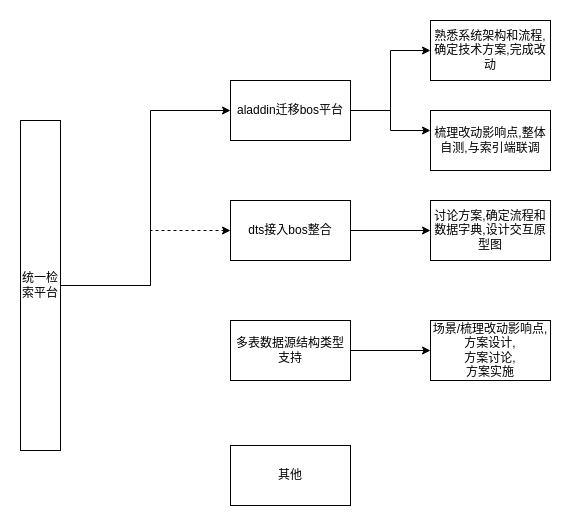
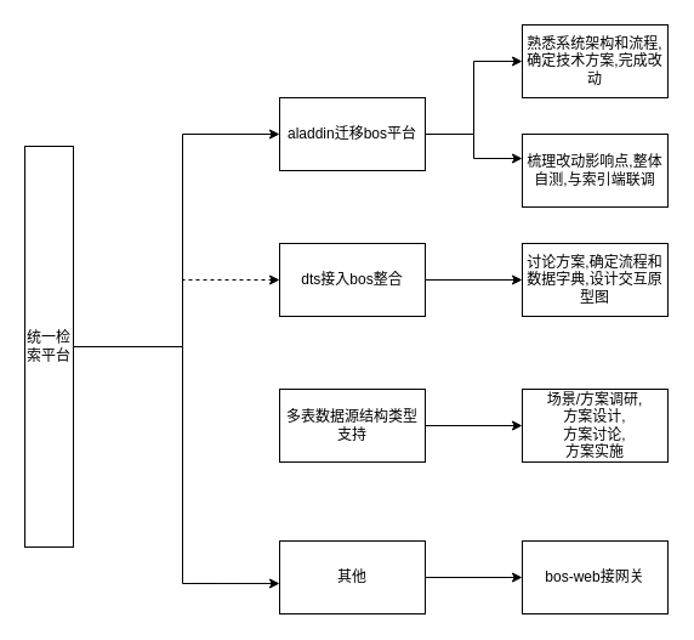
- <mxCell id="18" value="场景/梳理改动影响点,&lt;br&gt;方案设计,&lt;br&gt;方案讨论,&lt;br&gt;方案实施" style="rounded=0;whiteSpace=wrap;html=1;" parent="1" vertex="1"><mxGeometry x="430" y="320" width="120" height="60" as="geometry" /></mxCell>
+ <mxCell id="18" value="场景/方案调研,&lt;br&gt;方案设计,&lt;br&gt;方案讨论,&lt;br&gt;方案实施" style="rounded=0;whiteSpace=wrap;html=1;" parent="1" vertex="1"><mxGeometry x="430" y="320" width="120" height="60" as="geometry" /></mxCell>
+ <mxCell id="4" style="edgeStyle=orthogonalEdgeStyle;rounded=0;orthogonalLoop=1;jettySize=auto;html=1;entryX=0;entryY=0.583;entryDx=0;entryDy=0;entryPerimeter=0;" parent="1" source="5" target="13" edge="1"><mxGeometry relative="1" as="geometry"><mxPoint x="220" y="480" as="targetPoint" /><Array as="points"><mxPoint x="150" y="285" /><mxPoint x="150" y="480" /></Array></mxGeometry></mxCell>
+ <mxCell id="12" value="" style="edgeStyle=orthogonalEdgeStyle;rounded=0;orthogonalLoop=1;jettySize=auto;html=1;" parent="1" source="13" target="19" edge="1"><mxGeometry relative="1" as="geometry" /></mxCell>
+ <mxCell id="19" value="bos-web接网关" style="rounded=0;whiteSpace=wrap;html=1;" parent="1" vertex="1"><mxGeometry x="430" y="445" width="120" height="60" as="geometry" /></mxCell>
